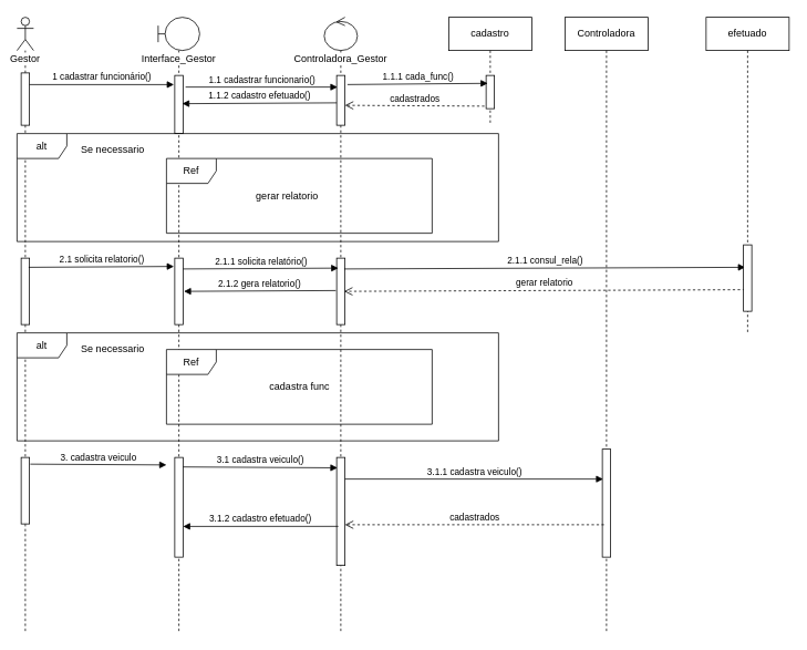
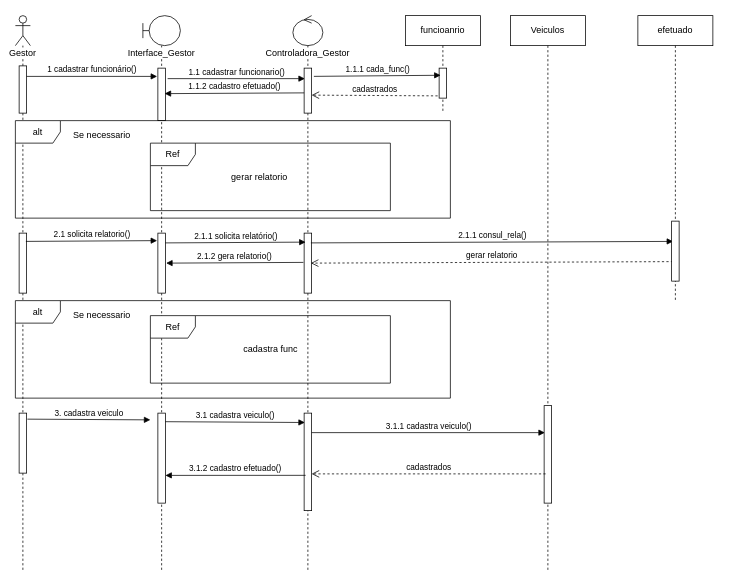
- <mxCell id="13" value="cadastro" style="shape=umlLifeline;perimeter=lifelinePerimeter;whiteSpace=wrap;html=1;container=1;collapsible=0;recursiveResize=0;outlineConnect=0;" vertex="1" parent="1"><mxGeometry x="540" y="20" width="100" height="130" as="geometry" /></mxCell>
+ <mxCell id="13" value="funcioanrio" style="shape=umlLifeline;perimeter=lifelinePerimeter;whiteSpace=wrap;html=1;container=1;collapsible=0;recursiveResize=0;outlineConnect=0;" vertex="1" parent="1"><mxGeometry x="540" y="20" width="100" height="130" as="geometry" /></mxCell>
- <mxCell id="36" value="Controladora" style="shape=umlLifeline;perimeter=lifelinePerimeter;whiteSpace=wrap;html=1;container=1;collapsible=0;recursiveResize=0;outlineConnect=0;" vertex="1" parent="1"><mxGeometry x="680" y="20" width="100" height="740" as="geometry" /></mxCell>
+ <mxCell id="36" value="Veiculos" style="shape=umlLifeline;perimeter=lifelinePerimeter;whiteSpace=wrap;html=1;container=1;collapsible=0;recursiveResize=0;outlineConnect=0;" vertex="1" parent="1"><mxGeometry x="680" y="20" width="100" height="740" as="geometry" /></mxCell>
